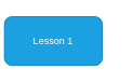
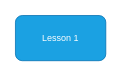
- <mxCell id="2" value="Lesson 1" style="rounded=1;whiteSpace=wrap;html=1;fillColor=#1ba1e2;fontColor=#ffffff;strokeColor=#006EAF;" vertex="1" parent="1"><mxGeometry x="5" y="20" width="120" height="60" as="geometry" /></mxCell>
+ <mxCell id="2" value="Lesson 1" style="rounded=1;whiteSpace=wrap;html=1;fillColor=#1ba1e2;fontColor=#ffffff;strokeColor=#006EAF;" vertex="1" parent="1"><mxGeometry x="20" y="20" width="120" height="60" as="geometry" /></mxCell>
